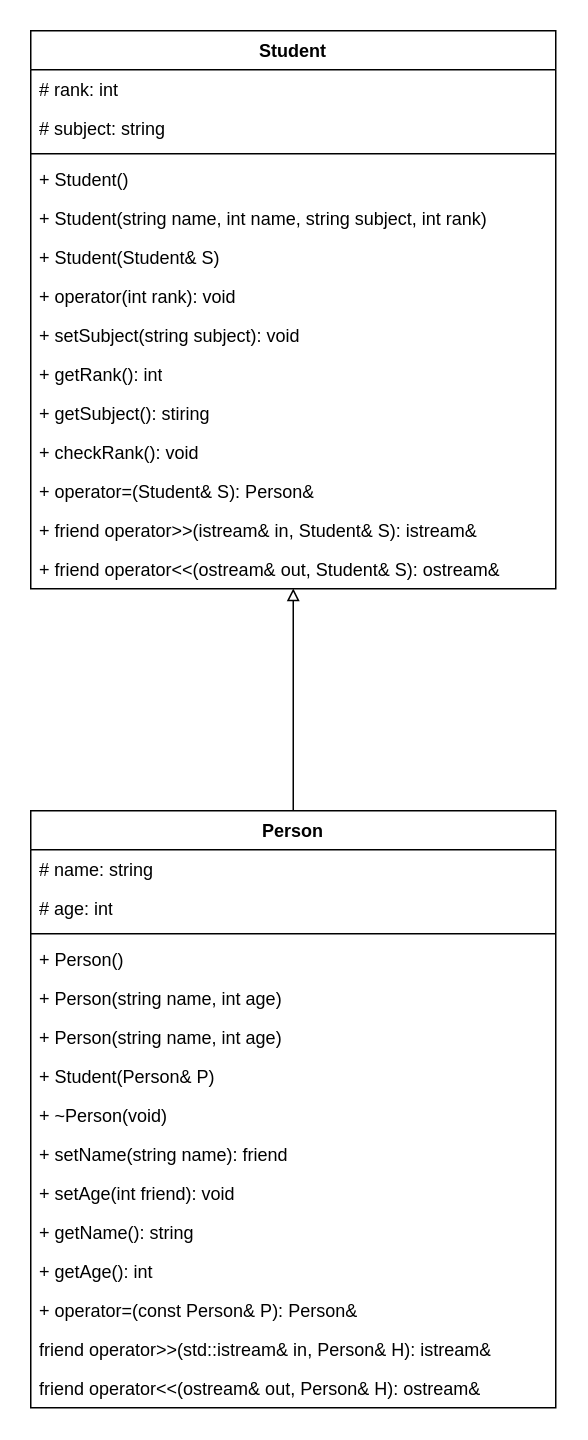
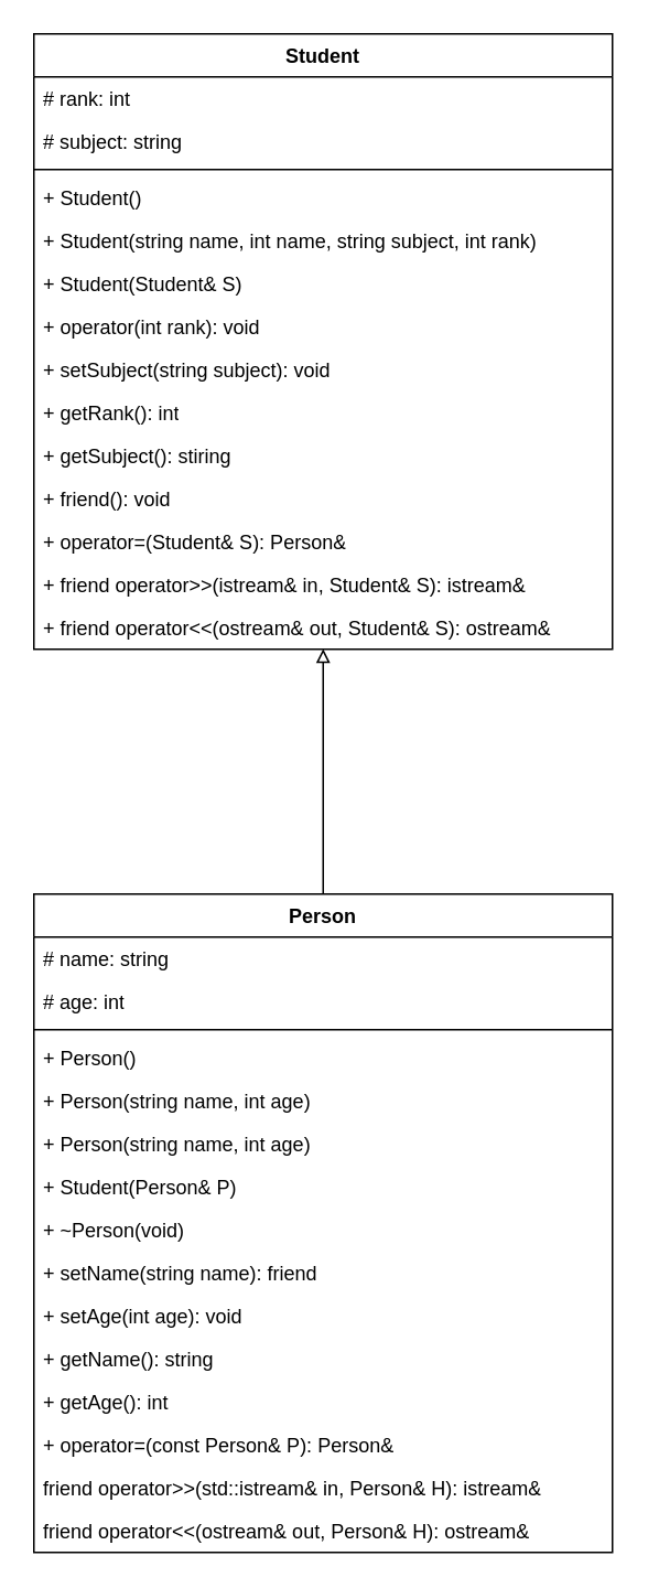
- <mxCell id="29" value="+ checkRank(): void" style="text;strokeColor=none;fillColor=none;align=left;verticalAlign=top;spacingLeft=4;spacingRight=4;overflow=hidden;rotatable=0;points=[[0,0.5],[1,0.5]];portConstraint=eastwest;whiteSpace=wrap;html=1;" parent="18" vertex="1"><mxGeometry y="268" width="350" height="26" as="geometry" /></mxCell>
+ <mxCell id="29" value="+ friend(): void" style="text;strokeColor=none;fillColor=none;align=left;verticalAlign=top;spacingLeft=4;spacingRight=4;overflow=hidden;rotatable=0;points=[[0,0.5],[1,0.5]];portConstraint=eastwest;whiteSpace=wrap;html=1;" parent="18" vertex="1"><mxGeometry y="268" width="350" height="26" as="geometry" /></mxCell>
- <mxCell id="12" value="+ setAge(int friend): void" style="text;strokeColor=none;fillColor=none;align=left;verticalAlign=top;spacingLeft=4;spacingRight=4;overflow=hidden;rotatable=0;points=[[0,0.5],[1,0.5]];portConstraint=eastwest;whiteSpace=wrap;html=1;" parent="2" vertex="1"><mxGeometry y="242" width="350" height="26" as="geometry" /></mxCell>
+ <mxCell id="12" value="+ setAge(int age): void" style="text;strokeColor=none;fillColor=none;align=left;verticalAlign=top;spacingLeft=4;spacingRight=4;overflow=hidden;rotatable=0;points=[[0,0.5],[1,0.5]];portConstraint=eastwest;whiteSpace=wrap;html=1;" parent="2" vertex="1"><mxGeometry y="242" width="350" height="26" as="geometry" /></mxCell>
